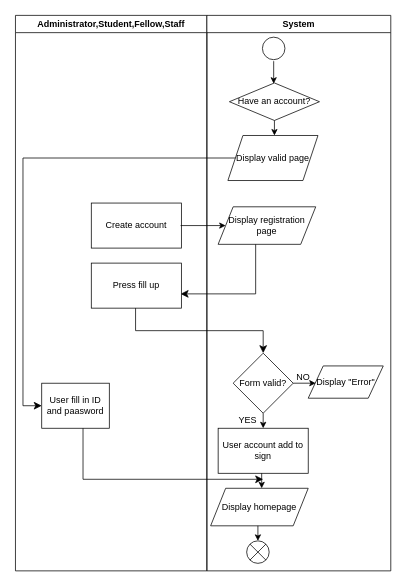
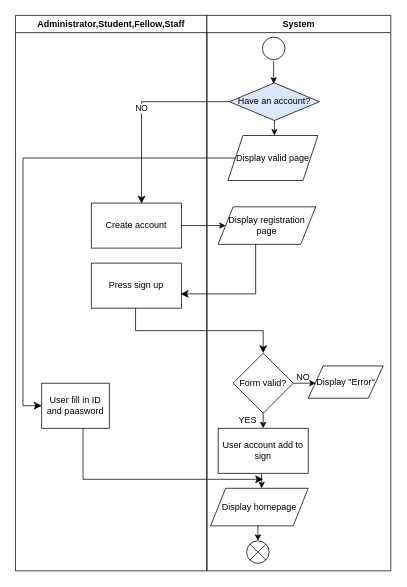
- <mxCell id="24" value="Have an account?" style="rhombus;whiteSpace=wrap;html=1;" vertex="1" parent="22"><mxGeometry x="30" y="90" width="120" height="50" as="geometry" /></mxCell>
+ <mxCell id="24" value="Have an account?" style="rhombus;whiteSpace=wrap;html=1;fillColor=#dae8fc;" vertex="1" parent="22"><mxGeometry x="30" y="90" width="120" height="50" as="geometry" /></mxCell>
+ <mxCell id="28" value="NO" style="edgeStyle=segmentEdgeStyle;endArrow=classic;html=1;curved=0;rounded=0;endSize=8;startSize=8;exitX=0;exitY=0.5;exitDx=0;exitDy=0;entryX=0.558;entryY=0.013;entryDx=0;entryDy=0;entryPerimeter=0;" edge="1" parent="1" source="24" target="3"><mxGeometry width="50" height="50" relative="1" as="geometry"><mxPoint x="248.996" y="135.002" as="sourcePoint" /><mxPoint x="115" y="275" as="targetPoint" /><Array as="points"><mxPoint x="188" y="135" /></Array></mxGeometry></mxCell>
- <mxCell id="7" value="Press fill up" style="rounded=0;whiteSpace=wrap;html=1;" vertex="1" parent="1"><mxGeometry x="121" y="350" width="120" height="60" as="geometry" /></mxCell>
+ <mxCell id="7" value="Press sign up" style="rounded=0;whiteSpace=wrap;html=1;" vertex="1" parent="1"><mxGeometry x="121" y="350" width="120" height="60" as="geometry" /></mxCell>
